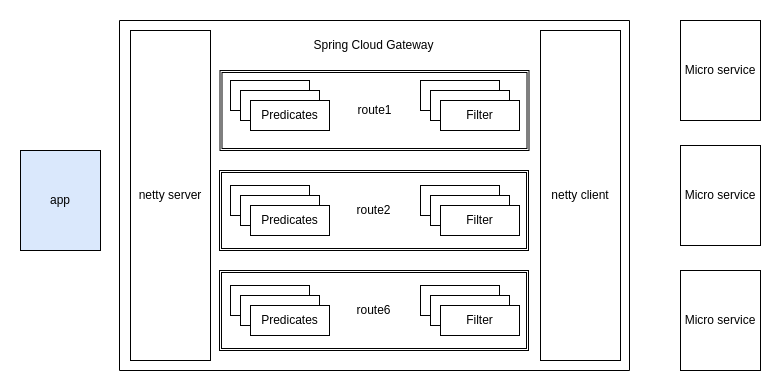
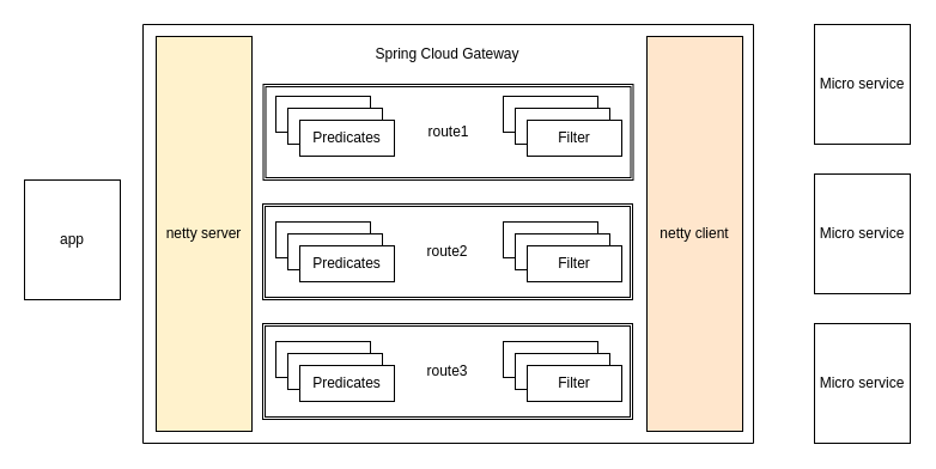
- <mxCell id="3" value="netty server" style="whiteSpace=wrap;html=1;" vertex="1" parent="2"><mxGeometry x="11" y="10" width="80" height="330" as="geometry" /></mxCell>
+ <mxCell id="3" value="netty server" style="whiteSpace=wrap;html=1;fillColor=#fff2cc;" vertex="1" parent="2"><mxGeometry x="11" y="10" width="80" height="330" as="geometry" /></mxCell>
- <mxCell id="4" value="netty client" style="whiteSpace=wrap;html=1;" vertex="1" parent="2"><mxGeometry x="421" y="10" width="80" height="330" as="geometry" /></mxCell>
+ <mxCell id="4" value="netty client" style="whiteSpace=wrap;html=1;fillColor=#ffe6cc;" vertex="1" parent="2"><mxGeometry x="421" y="10" width="80" height="330" as="geometry" /></mxCell>
- <mxCell id="23" value="app" style="whiteSpace=wrap;html=1;fillColor=#dae8fc;" vertex="1" parent="1"><mxGeometry x="20" y="150" width="80" height="100" as="geometry" /></mxCell>
+ <mxCell id="23" value="app" style="whiteSpace=wrap;html=1;" vertex="1" parent="1"><mxGeometry x="20" y="150" width="80" height="100" as="geometry" /></mxCell>
- <mxCell id="7" value="route6" style="shape=ext;double=1;rounded=0;whiteSpace=wrap;html=1;" vertex="1" parent="2"><mxGeometry x="100" y="250" width="309" height="80" as="geometry" /></mxCell>
+ <mxCell id="7" value="route3" style="shape=ext;double=1;rounded=0;whiteSpace=wrap;html=1;" vertex="1" parent="2"><mxGeometry x="100" y="250" width="309" height="80" as="geometry" /></mxCell>
